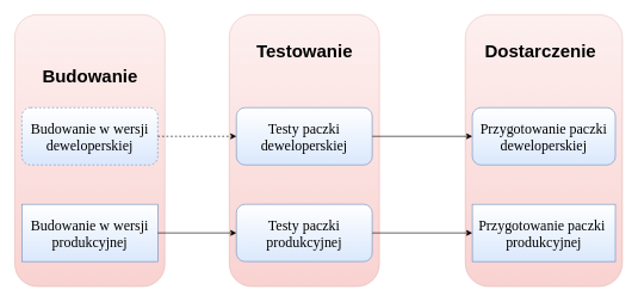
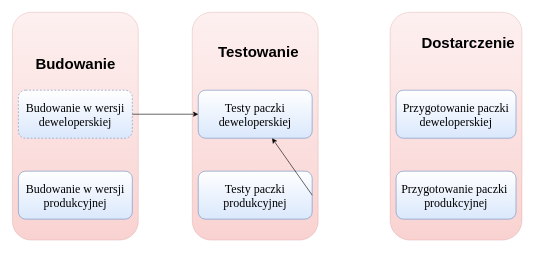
- <mxCell id="17" value="Testowanie" style="text;html=1;align=center;verticalAlign=middle;resizable=0;points=[];;autosize=1;fontSize=25;fontStyle=1" parent="1" vertex="1"><mxGeometry x="350" y="50" width="150" height="40" as="geometry" /></mxCell>
+ <mxCell id="17" value="Testowanie" style="text;html=1;align=center;verticalAlign=middle;resizable=0;points=[];;autosize=1;fontSize=25;fontStyle=1" parent="1" vertex="1"><mxGeometry x="355" y="65" width="150" height="40" as="geometry" /></mxCell>
- <mxCell id="18" value="&lt;font style=&quot;font-size: 25px;&quot;&gt;Dostarczenie&lt;/font&gt;" style="text;html=1;align=center;verticalAlign=middle;resizable=0;points=[];;autosize=1;fontSize=25;fontStyle=1" parent="1" vertex="1"><mxGeometry x="670" y="50" width="170" height="40" as="geometry" /></mxCell>
+ <mxCell id="18" value="&lt;font style=&quot;font-size: 25px;&quot;&gt;Dostarczenie&lt;/font&gt;" style="text;html=1;align=center;verticalAlign=middle;resizable=0;points=[];;autosize=1;fontSize=25;fontStyle=1" parent="1" vertex="1"><mxGeometry x="695" y="50" width="170" height="40" as="geometry" /></mxCell>
- <mxCell id="12" value="" style="endArrow=classic;html=1;entryX=0;entryY=0.5;entryDx=0;entryDy=0;dashed=1;" parent="1" source="4" target="7" edge="1"><mxGeometry width="50" height="50" relative="1" as="geometry"><mxPoint x="20" y="480" as="sourcePoint" /><mxPoint x="70" y="430" as="targetPoint" /></mxGeometry></mxCell>
+ <mxCell id="12" value="" style="endArrow=classic;html=1;entryX=0;entryY=0.5;entryDx=0;entryDy=0;" parent="1" source="4" target="7" edge="1"><mxGeometry width="50" height="50" relative="1" as="geometry"><mxPoint x="20" y="480" as="sourcePoint" /><mxPoint x="70" y="430" as="targetPoint" /></mxGeometry></mxCell>
- <mxCell id="13" value="" style="endArrow=classic;html=1;exitX=1;exitY=0.5;exitDx=0;exitDy=0;" parent="1" source="7" target="10" edge="1"><mxGeometry width="50" height="50" relative="1" as="geometry"><mxPoint x="520" y="190" as="sourcePoint" /><mxPoint x="340" y="200" as="targetPoint" /><Array as="points" /></mxGeometry></mxCell>
- <mxCell id="5" value="&#10;Budowanie w wersji&#10;produkcyjnej&#10;" style="fillColor=#dae8fc;strokeColor=#6c8ebf;fontStyle=0;fontFamily=Tahoma;fontSize=20;gradientColor=#ffffff;gradientDirection=north;rounded=0;" parent="1" vertex="1"><mxGeometry x="30" y="285" width="190" height="80" as="geometry" /></mxCell>
+ <mxCell id="5" value="&#10;Budowanie w wersji&#10;produkcyjnej&#10;" style="rounded=1;fillColor=#dae8fc;strokeColor=#6c8ebf;fontStyle=0;fontFamily=Tahoma;fontSize=20;gradientColor=#ffffff;gradientDirection=north;" parent="1" vertex="1"><mxGeometry x="30" y="285" width="190" height="80" as="geometry" /></mxCell>
- <mxCell id="14" value="" style="endArrow=classic;html=1;entryX=0;entryY=0.5;entryDx=0;entryDy=0;exitX=1;exitY=0.5;exitDx=0;exitDy=0;" parent="1" source="5" target="8" edge="1"><mxGeometry width="50" height="50" relative="1" as="geometry"><mxPoint x="240" y="259.5" as="sourcePoint" /><mxPoint x="350" y="259.5" as="targetPoint" /></mxGeometry></mxCell>
- <mxCell id="15" value="" style="endArrow=classic;html=1;entryX=0;entryY=0.5;entryDx=0;entryDy=0;exitX=1;exitY=0.5;exitDx=0;exitDy=0;" parent="1" source="8" target="11" edge="1"><mxGeometry width="50" height="50" relative="1" as="geometry"><mxPoint x="540" y="440" as="sourcePoint" /><mxPoint x="650" y="440" as="targetPoint" /></mxGeometry></mxCell>
+ <mxCell id="15" value="" style="endArrow=classic;html=1;exitX=1;exitY=0.5;exitDx=0;exitDy=0;" parent="1" source="8" target="7" edge="1"><mxGeometry width="50" height="50" relative="1" as="geometry"><mxPoint x="540" y="440" as="sourcePoint" /><mxPoint x="650" y="440" as="targetPoint" /></mxGeometry></mxCell>
- <mxCell id="11" value="Przygotowanie paczki &#10;produkcyjnej" style="fillColor=#dae8fc;strokeColor=#6c8ebf;fontStyle=0;fontFamily=Tahoma;fontSize=20;gradientColor=#ffffff;gradientDirection=north;rounded=0;" parent="1" vertex="1"><mxGeometry x="660" y="285" width="200" height="80" as="geometry" /></mxCell>
+ <mxCell id="11" value="Przygotowanie paczki &#10;produkcyjnej" style="rounded=1;fillColor=#dae8fc;strokeColor=#6c8ebf;fontStyle=0;fontFamily=Tahoma;fontSize=20;gradientColor=#ffffff;gradientDirection=north;" parent="1" vertex="1"><mxGeometry x="660" y="285" width="200" height="80" as="geometry" /></mxCell>
